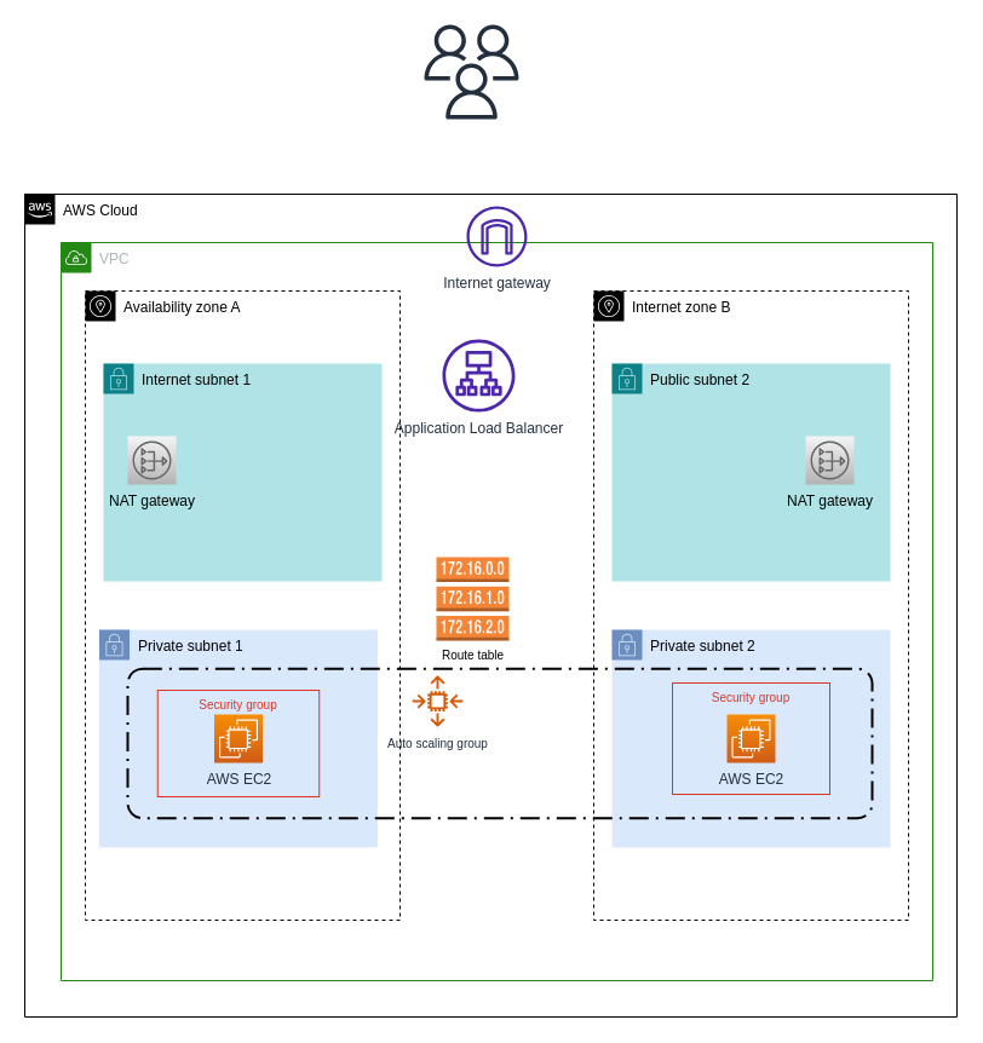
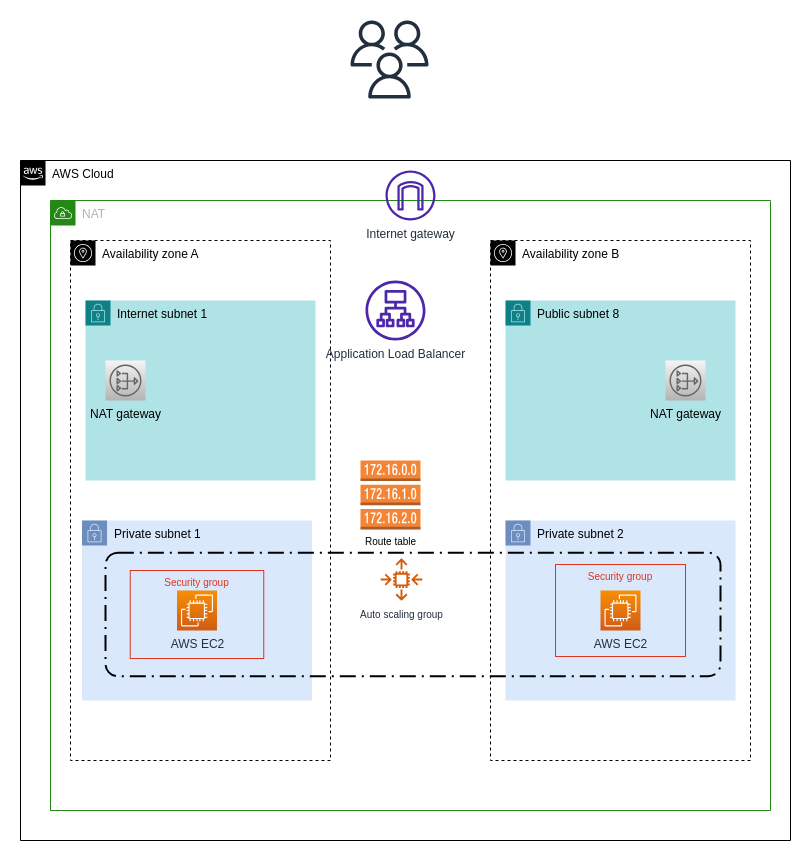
- <mxCell id="3" value="VPC" style="points=[[0,0],[0.25,0],[0.5,0],[0.75,0],[1,0],[1,0.25],[1,0.5],[1,0.75],[1,1],[0.75,1],[0.5,1],[0.25,1],[0,1],[0,0.75],[0,0.5],[0,0.25]];outlineConnect=0;gradientColor=none;html=1;whiteSpace=wrap;fontSize=12;fontStyle=0;container=1;pointerEvents=0;collapsible=0;recursiveResize=0;shape=mxgraph.aws4.group;grIcon=mxgraph.aws4.group_vpc;strokeColor=#248814;fillColor=none;verticalAlign=top;align=left;spacingLeft=30;fontColor=#AAB7B8;dashed=0;" vertex="1" parent="2"><mxGeometry x="30" y="40" width="720" height="610" as="geometry" /></mxCell>
+ <mxCell id="3" value="NAT" style="points=[[0,0],[0.25,0],[0.5,0],[0.75,0],[1,0],[1,0.25],[1,0.5],[1,0.75],[1,1],[0.75,1],[0.5,1],[0.25,1],[0,1],[0,0.75],[0,0.5],[0,0.25]];outlineConnect=0;gradientColor=none;html=1;whiteSpace=wrap;fontSize=12;fontStyle=0;container=1;pointerEvents=0;collapsible=0;recursiveResize=0;shape=mxgraph.aws4.group;grIcon=mxgraph.aws4.group_vpc;strokeColor=#248814;fillColor=none;verticalAlign=top;align=left;spacingLeft=30;fontColor=#AAB7B8;dashed=0;" vertex="1" parent="2"><mxGeometry x="30" y="40" width="720" height="610" as="geometry" /></mxCell>
- <mxCell id="5" value="Internet zone B" style="sketch=0;outlineConnect=0;html=1;whiteSpace=wrap;fontSize=12;fontStyle=0;shape=mxgraph.aws4.group;grIcon=mxgraph.aws4.group_availability_zone;verticalAlign=top;align=left;spacingLeft=30;dashed=1;" vertex="1" parent="3"><mxGeometry x="440" y="40" width="260" height="520" as="geometry" /></mxCell>
+ <mxCell id="5" value="Availability zone B" style="sketch=0;outlineConnect=0;html=1;whiteSpace=wrap;fontSize=12;fontStyle=0;shape=mxgraph.aws4.group;grIcon=mxgraph.aws4.group_availability_zone;verticalAlign=top;align=left;spacingLeft=30;dashed=1;" vertex="1" parent="3"><mxGeometry x="440" y="40" width="260" height="520" as="geometry" /></mxCell>
- <mxCell id="8" value="Public subnet 2" style="points=[[0,0],[0.25,0],[0.5,0],[0.75,0],[1,0],[1,0.25],[1,0.5],[1,0.75],[1,1],[0.75,1],[0.5,1],[0.25,1],[0,1],[0,0.75],[0,0.5],[0,0.25]];outlineConnect=0;html=1;whiteSpace=wrap;fontSize=12;fontStyle=0;container=1;pointerEvents=0;collapsible=0;recursiveResize=0;shape=mxgraph.aws4.group;grIcon=mxgraph.aws4.group_security_group;grStroke=0;strokeColor=#0e8088;fillColor=#b0e3e6;verticalAlign=top;align=left;spacingLeft=30;dashed=0;" vertex="1" parent="3"><mxGeometry x="455" y="100" width="230" height="180" as="geometry" /></mxCell>
+ <mxCell id="8" value="Public subnet 8" style="points=[[0,0],[0.25,0],[0.5,0],[0.75,0],[1,0],[1,0.25],[1,0.5],[1,0.75],[1,1],[0.75,1],[0.5,1],[0.25,1],[0,1],[0,0.75],[0,0.5],[0,0.25]];outlineConnect=0;html=1;whiteSpace=wrap;fontSize=12;fontStyle=0;container=1;pointerEvents=0;collapsible=0;recursiveResize=0;shape=mxgraph.aws4.group;grIcon=mxgraph.aws4.group_security_group;grStroke=0;strokeColor=#0e8088;fillColor=#b0e3e6;verticalAlign=top;align=left;spacingLeft=30;dashed=0;" vertex="1" parent="3"><mxGeometry x="455" y="100" width="230" height="180" as="geometry" /></mxCell>
- <mxCell id="14" value="&lt;font style=&quot;font-size: 10px;&quot;&gt;Auto scaling group&lt;/font&gt;" style="sketch=0;outlineConnect=0;fontColor=#232F3E;gradientColor=none;fillColor=#D45B07;strokeColor=none;dashed=0;verticalLabelPosition=bottom;verticalAlign=top;align=center;html=1;fontSize=12;fontStyle=0;aspect=fixed;pointerEvents=1;shape=mxgraph.aws4.auto_scaling2;" vertex="1" parent="3"><mxGeometry x="290" y="358" width="42" height="42" as="geometry" /></mxCell>
+ <mxCell id="14" value="&lt;font style=&quot;font-size: 10px;&quot;&gt;Auto scaling group&lt;/font&gt;" style="sketch=0;outlineConnect=0;fontColor=#232F3E;gradientColor=none;fillColor=#D45B07;strokeColor=none;dashed=0;verticalLabelPosition=bottom;verticalAlign=top;align=center;html=1;fontSize=12;fontStyle=0;aspect=fixed;pointerEvents=1;shape=mxgraph.aws4.auto_scaling2;" vertex="1" parent="3"><mxGeometry x="330" y="358" width="42" height="42" as="geometry" /></mxCell>
